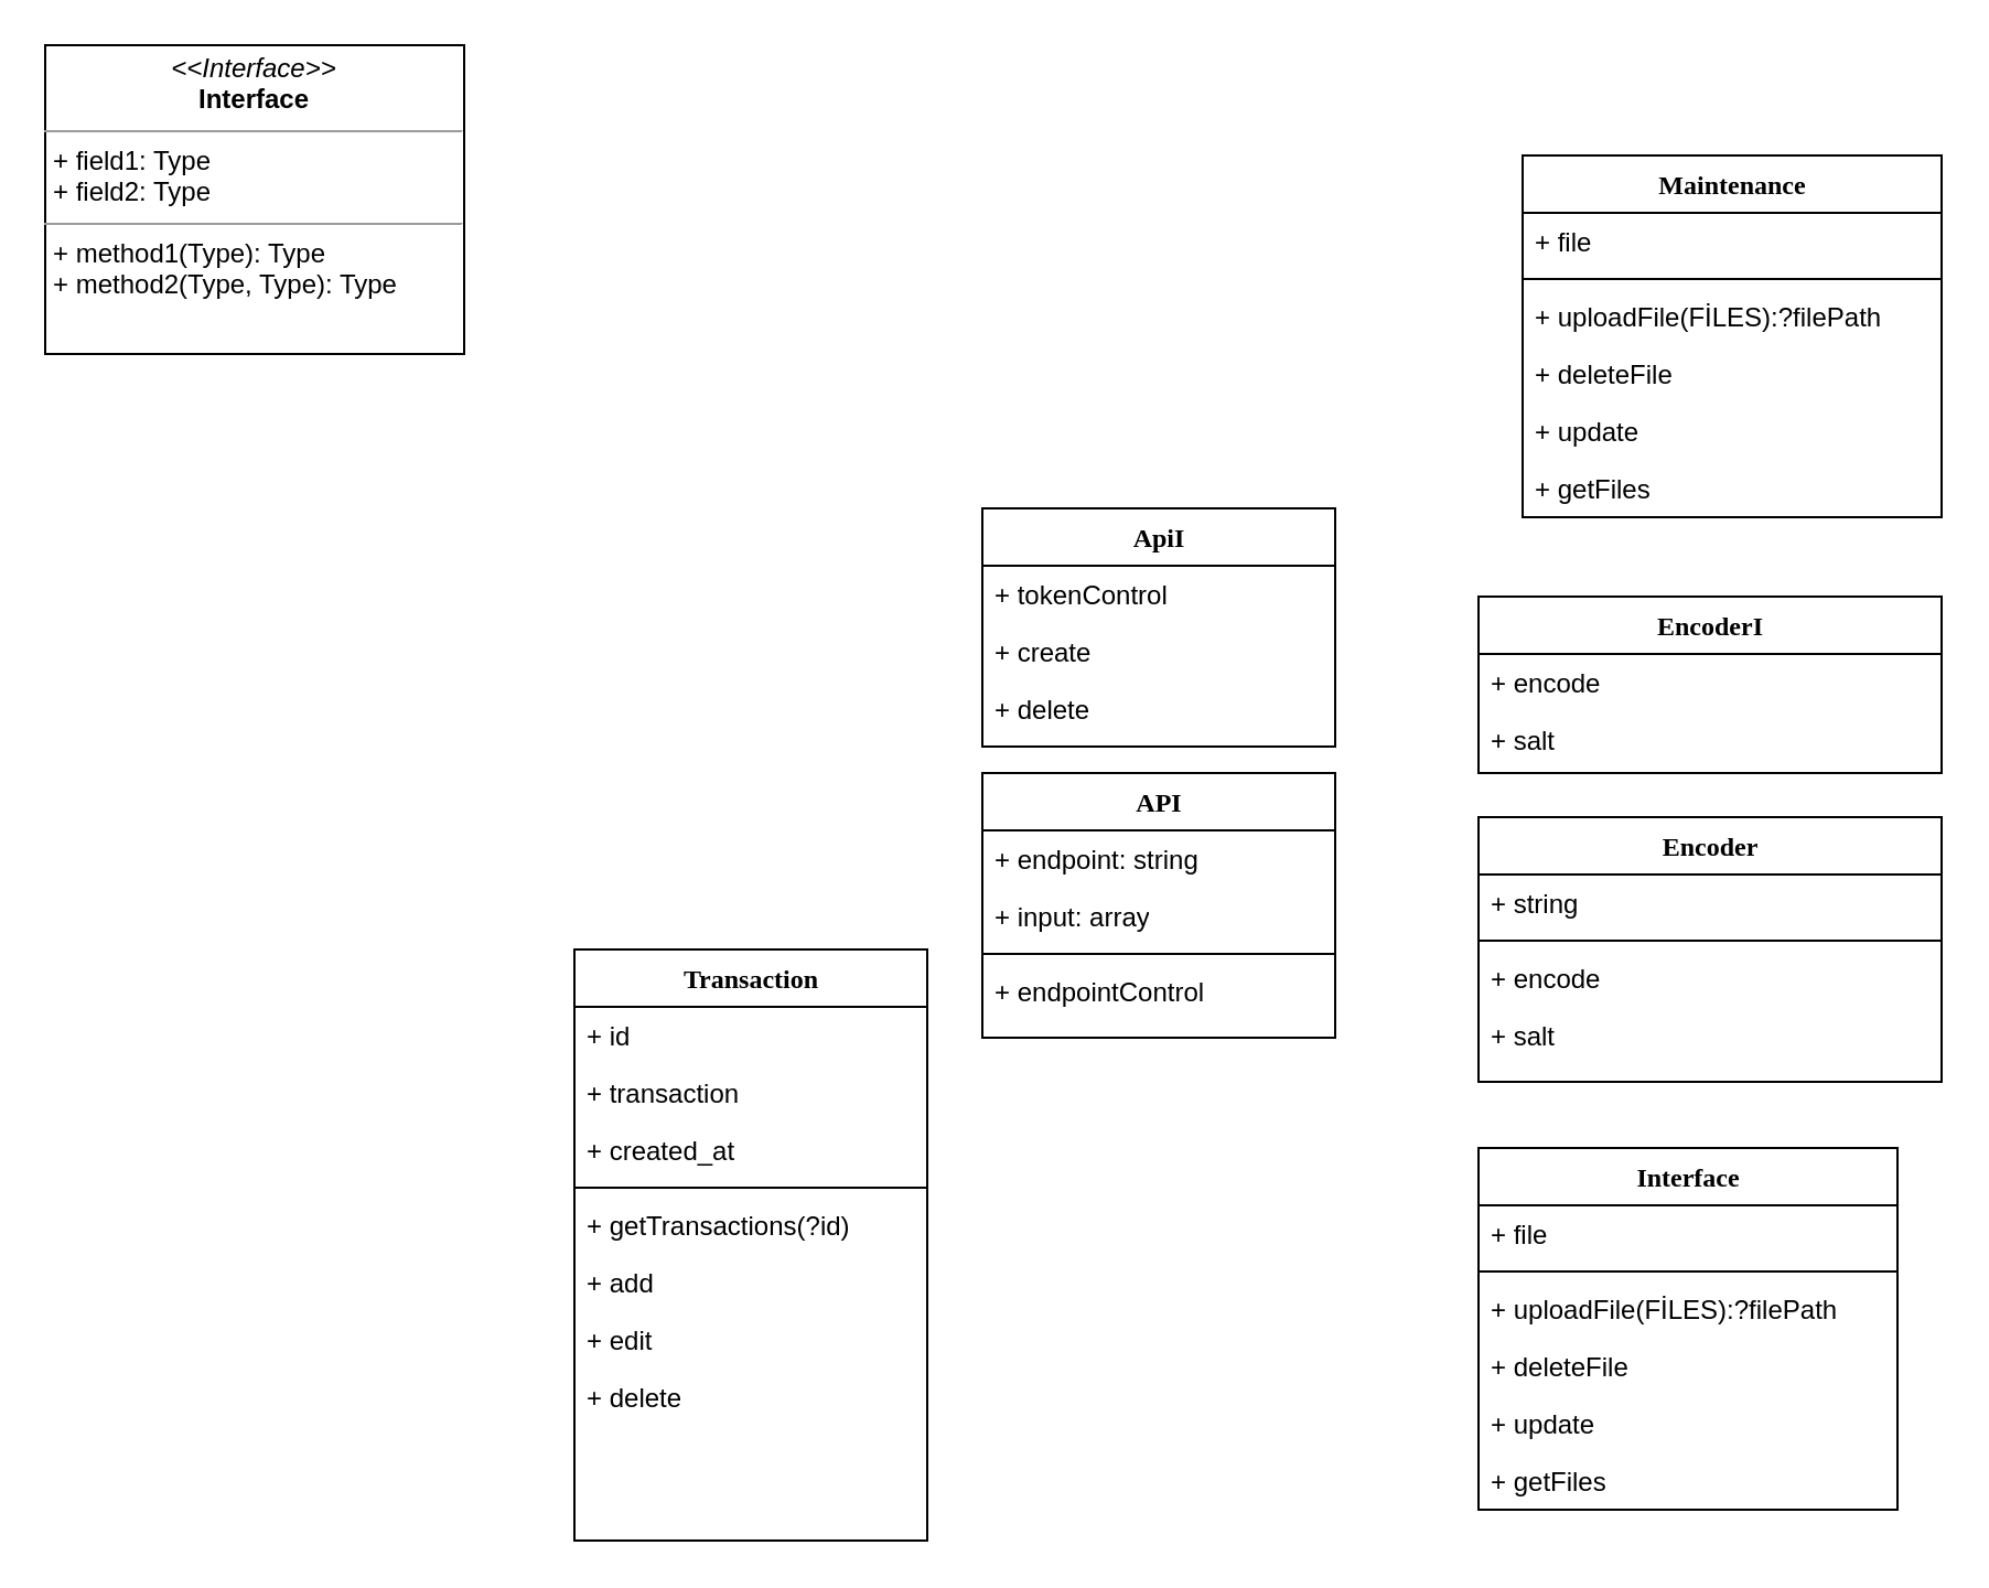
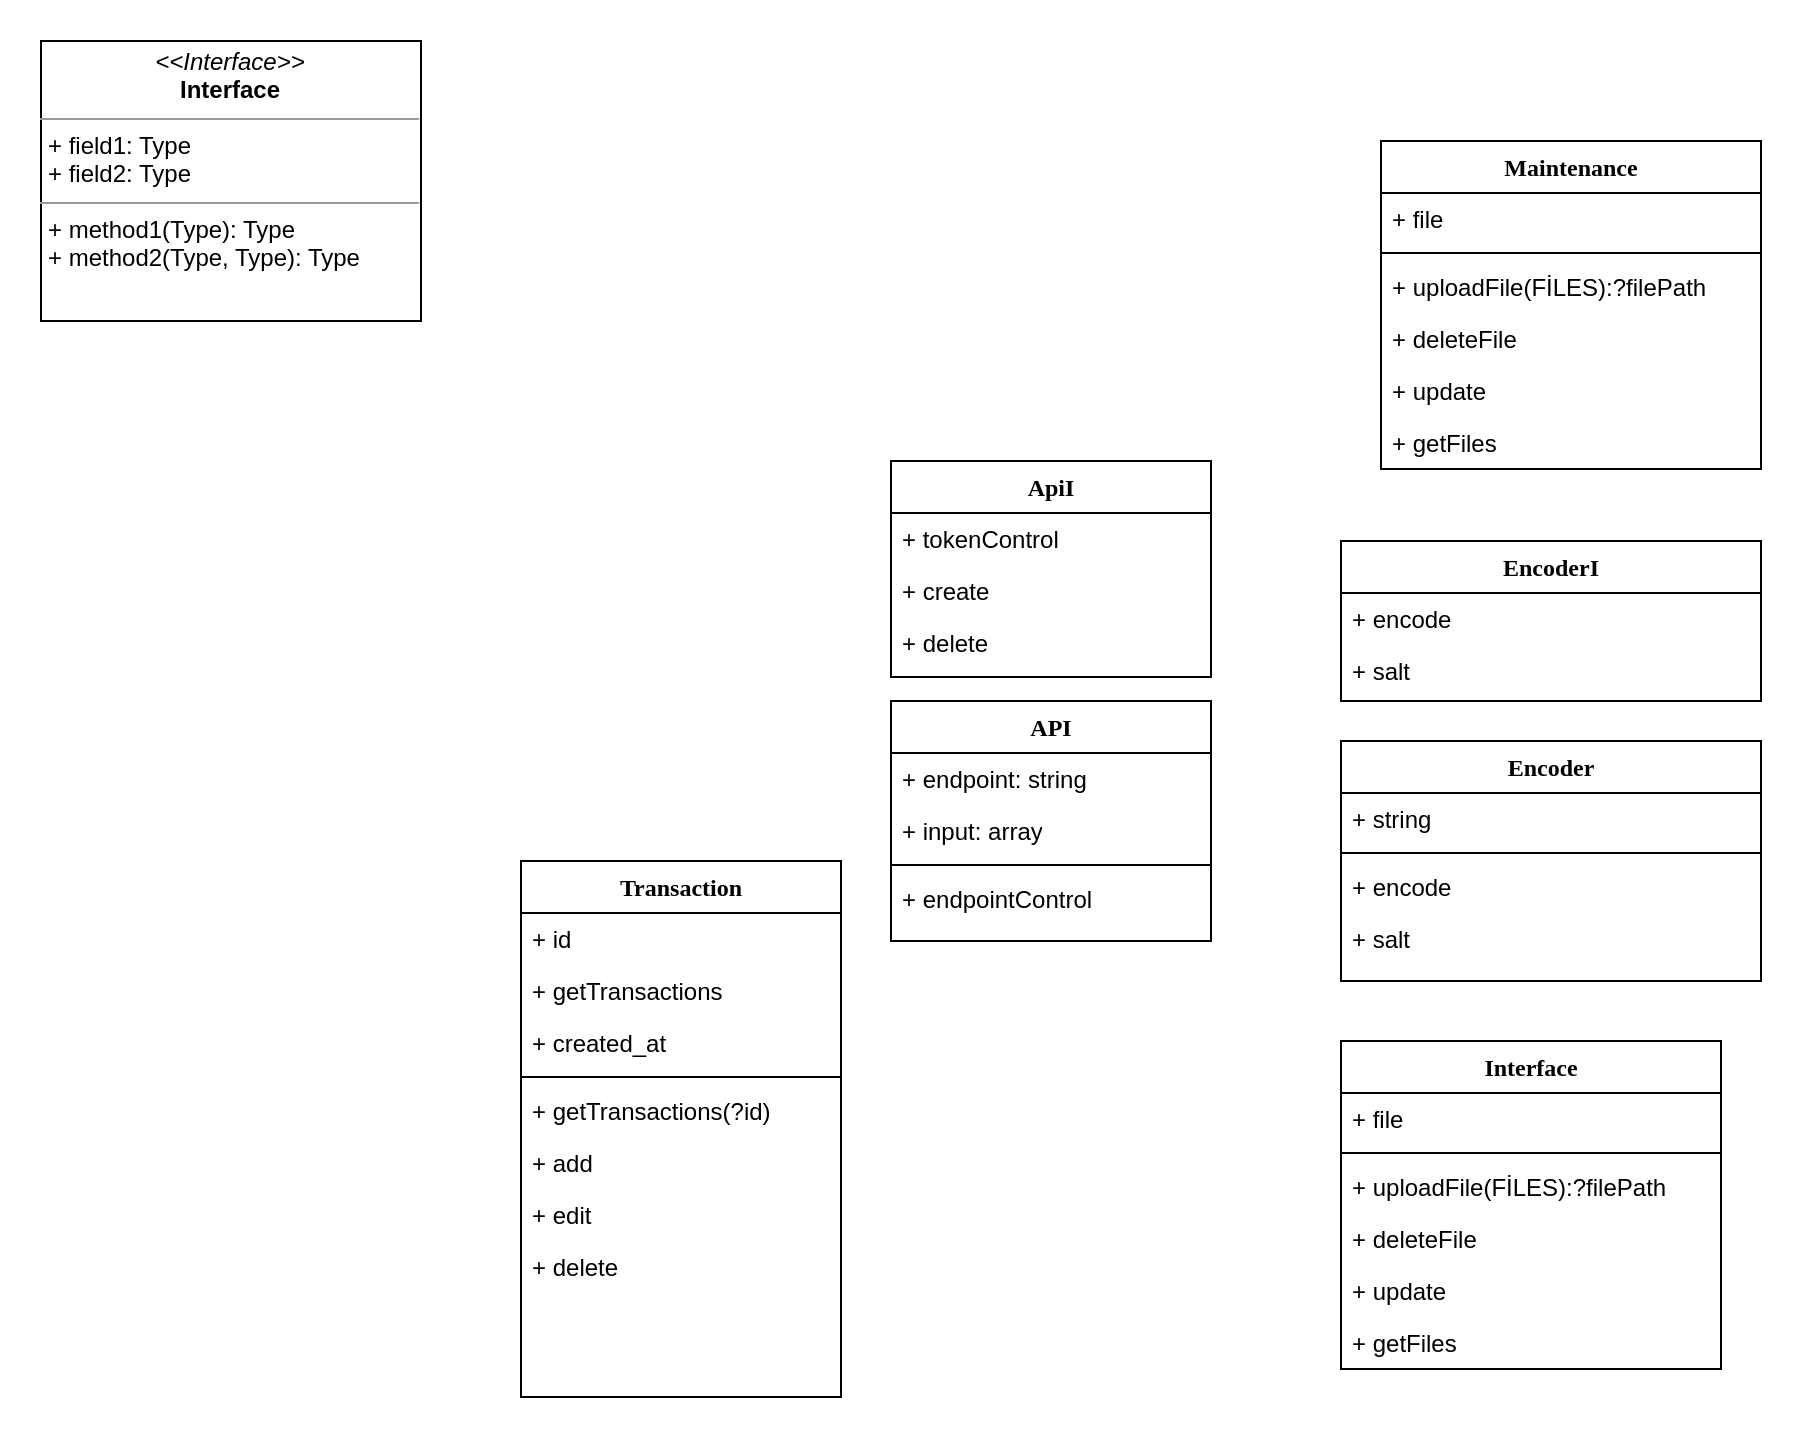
- <mxCell id="5" value="+ transaction" style="text;html=1;strokeColor=none;fillColor=none;align=left;verticalAlign=top;spacingLeft=4;spacingRight=4;whiteSpace=wrap;overflow=hidden;rotatable=0;points=[[0,0.5],[1,0.5]];portConstraint=eastwest;" vertex="1" parent="3"><mxGeometry y="52" width="160" height="26" as="geometry" /></mxCell>
+ <mxCell id="5" value="+ getTransactions" style="text;html=1;strokeColor=none;fillColor=none;align=left;verticalAlign=top;spacingLeft=4;spacingRight=4;whiteSpace=wrap;overflow=hidden;rotatable=0;points=[[0,0.5],[1,0.5]];portConstraint=eastwest;" vertex="1" parent="3"><mxGeometry y="52" width="160" height="26" as="geometry" /></mxCell>
